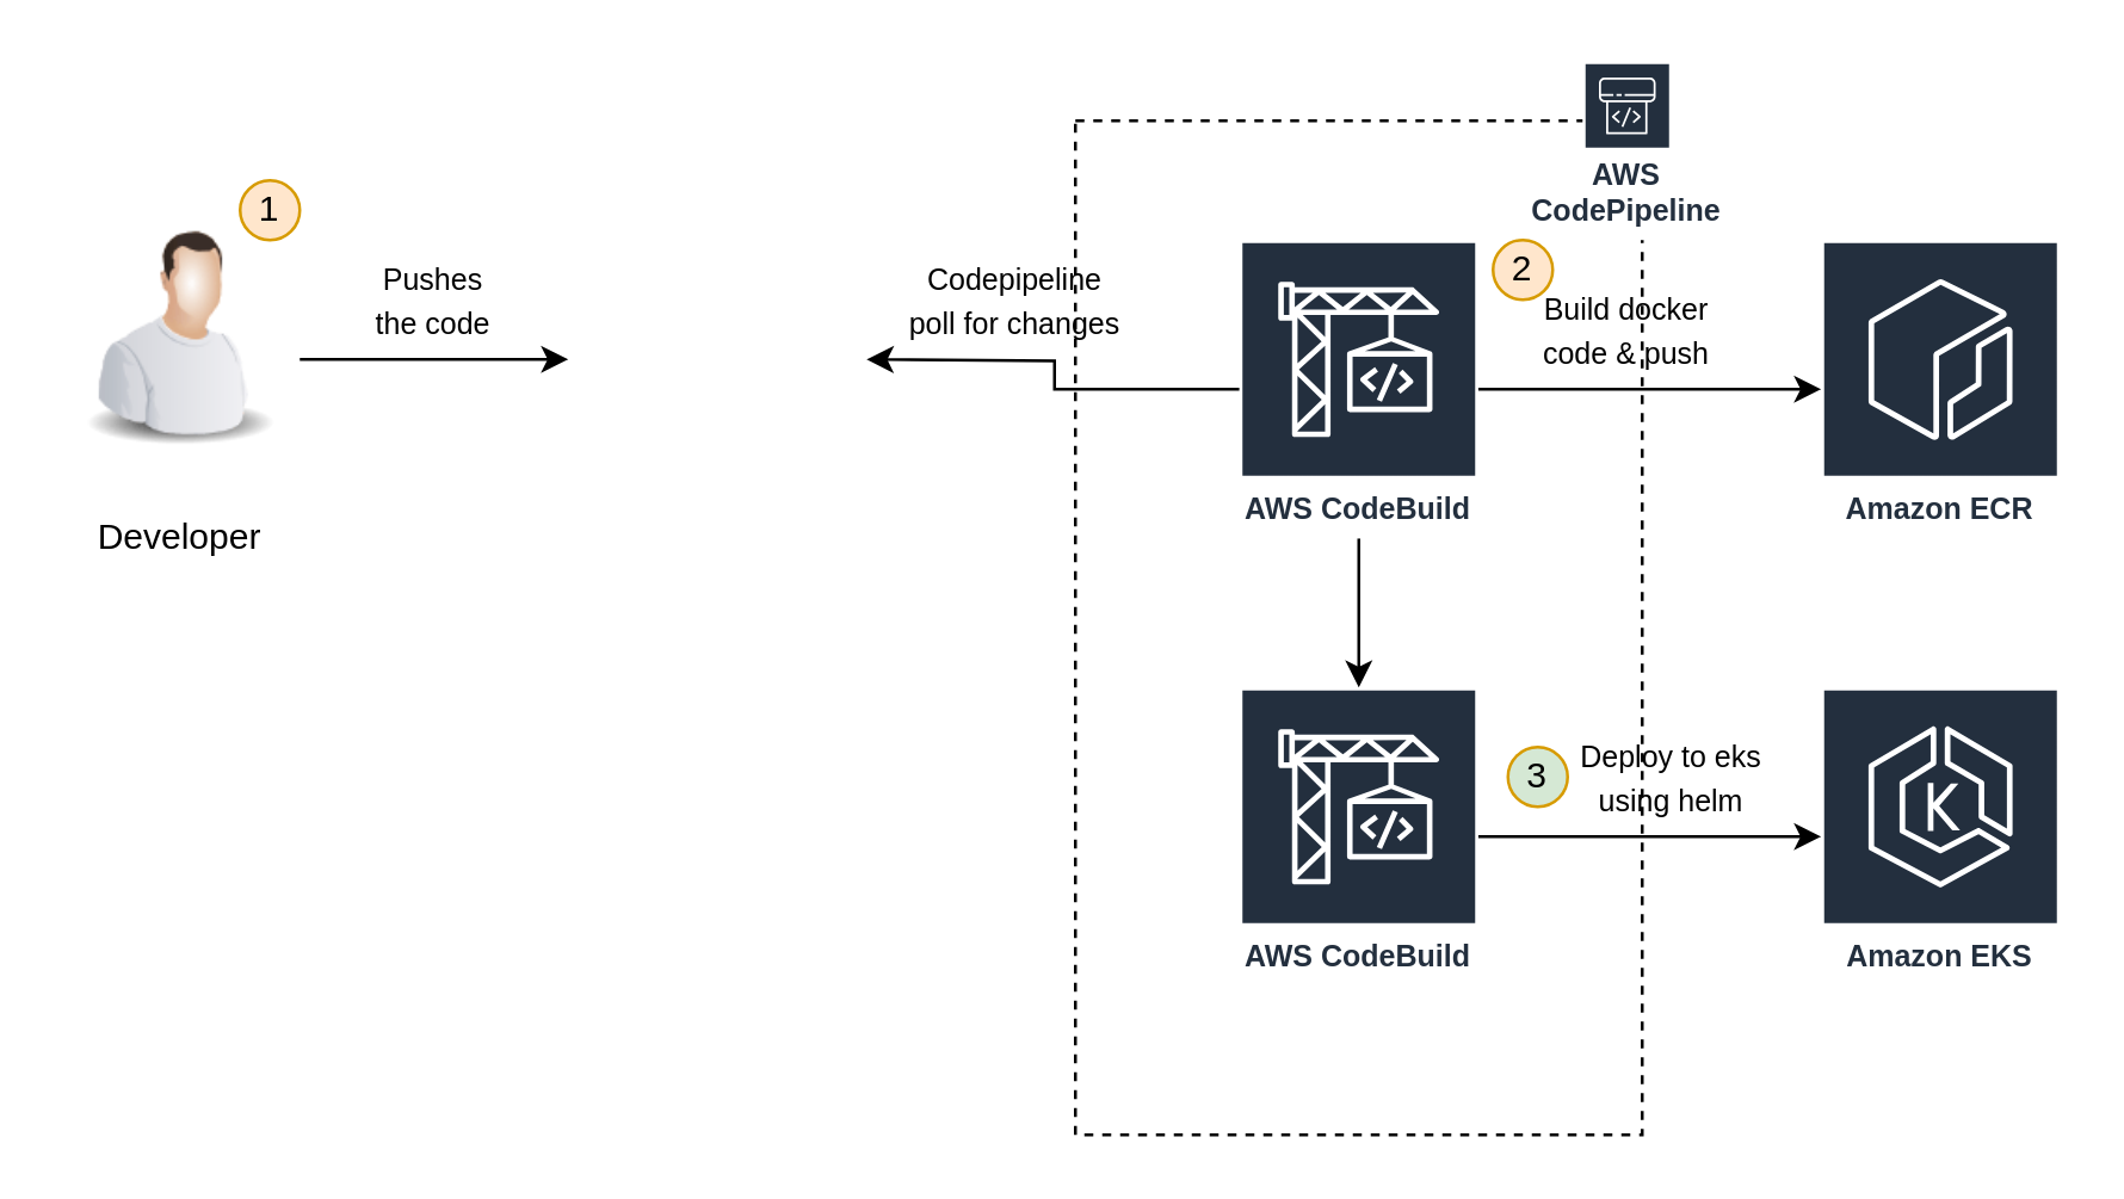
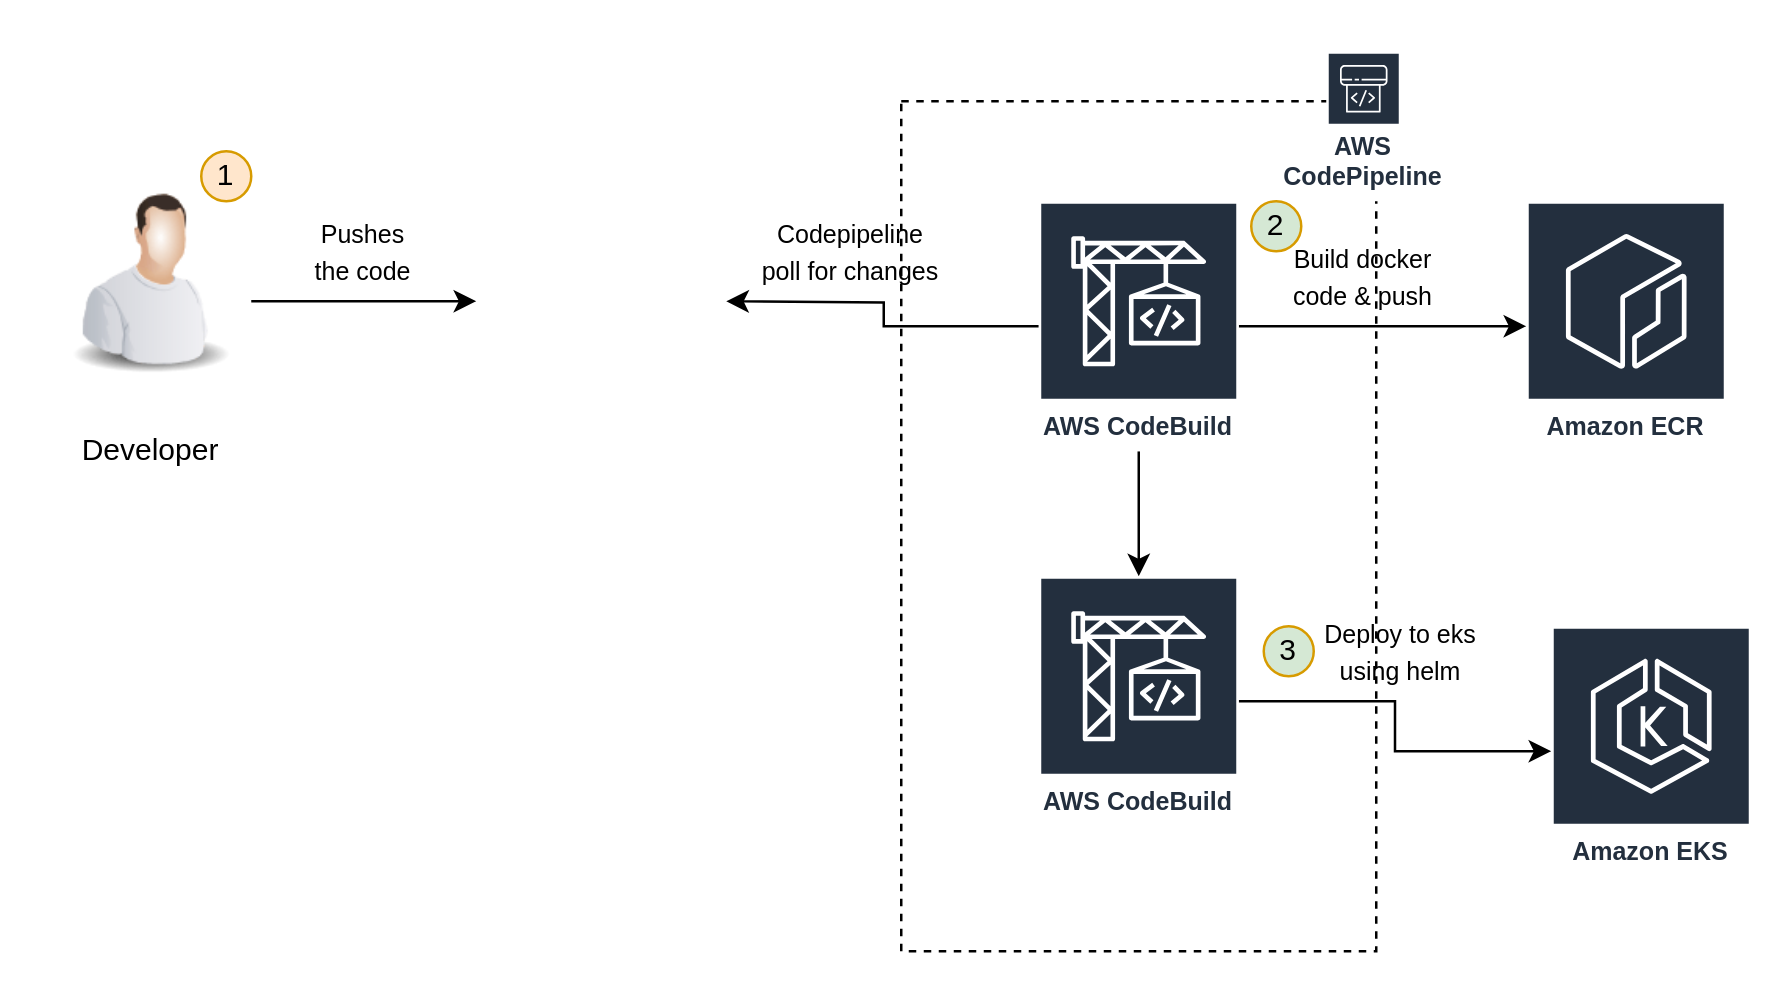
- <mxCell id="21" value="2" style="ellipse;whiteSpace=wrap;html=1;aspect=fixed;fillColor=#ffe6cc;strokeColor=#d79b00;" vertex="1" parent="1"><mxGeometry x="500" y="80" width="20" height="20" as="geometry" /></mxCell>
+ <mxCell id="21" value="2" style="ellipse;whiteSpace=wrap;html=1;aspect=fixed;fillColor=#d5e8d4;strokeColor=#d79b00;" vertex="1" parent="1"><mxGeometry x="500" y="80" width="20" height="20" as="geometry" /></mxCell>
- <mxCell id="14" value="Amazon EKS" style="outlineConnect=0;fontColor=#232F3E;gradientColor=none;strokeColor=#ffffff;fillColor=#232F3E;dashed=0;verticalLabelPosition=middle;verticalAlign=bottom;align=center;html=1;whiteSpace=wrap;fontSize=10;fontStyle=1;spacing=3;shape=mxgraph.aws4.productIcon;prIcon=mxgraph.aws4.eks;" vertex="1" parent="1"><mxGeometry x="610" y="230" width="80" height="100" as="geometry" /></mxCell>
+ <mxCell id="14" value="Amazon EKS" style="outlineConnect=0;fontColor=#232F3E;gradientColor=none;strokeColor=#ffffff;fillColor=#232F3E;dashed=0;verticalLabelPosition=middle;verticalAlign=bottom;align=center;html=1;whiteSpace=wrap;fontSize=10;fontStyle=1;spacing=3;shape=mxgraph.aws4.productIcon;prIcon=mxgraph.aws4.eks;" vertex="1" parent="1"><mxGeometry x="620" y="250" width="80" height="100" as="geometry" /></mxCell>
